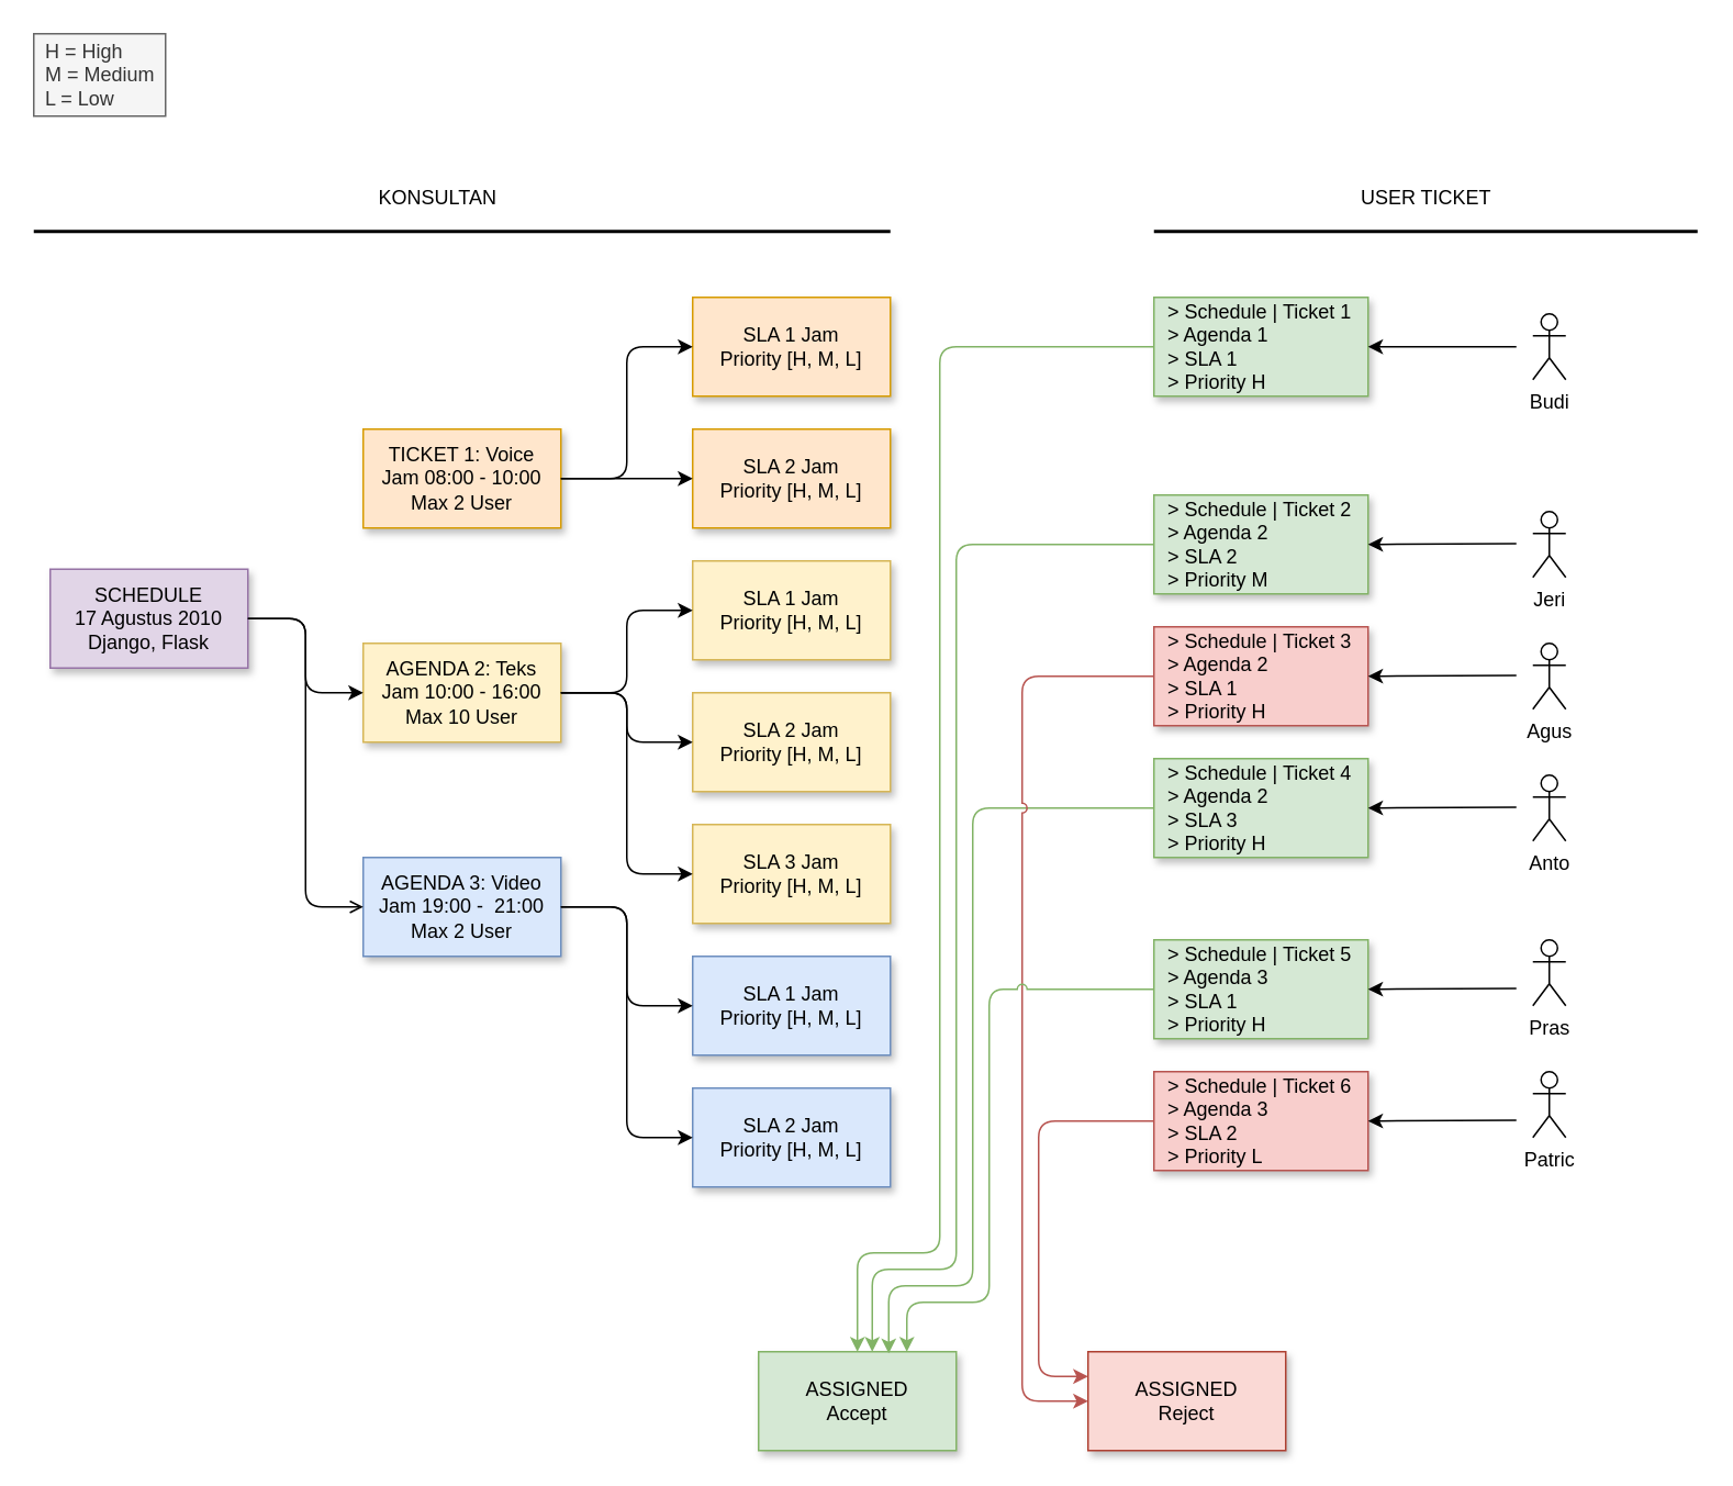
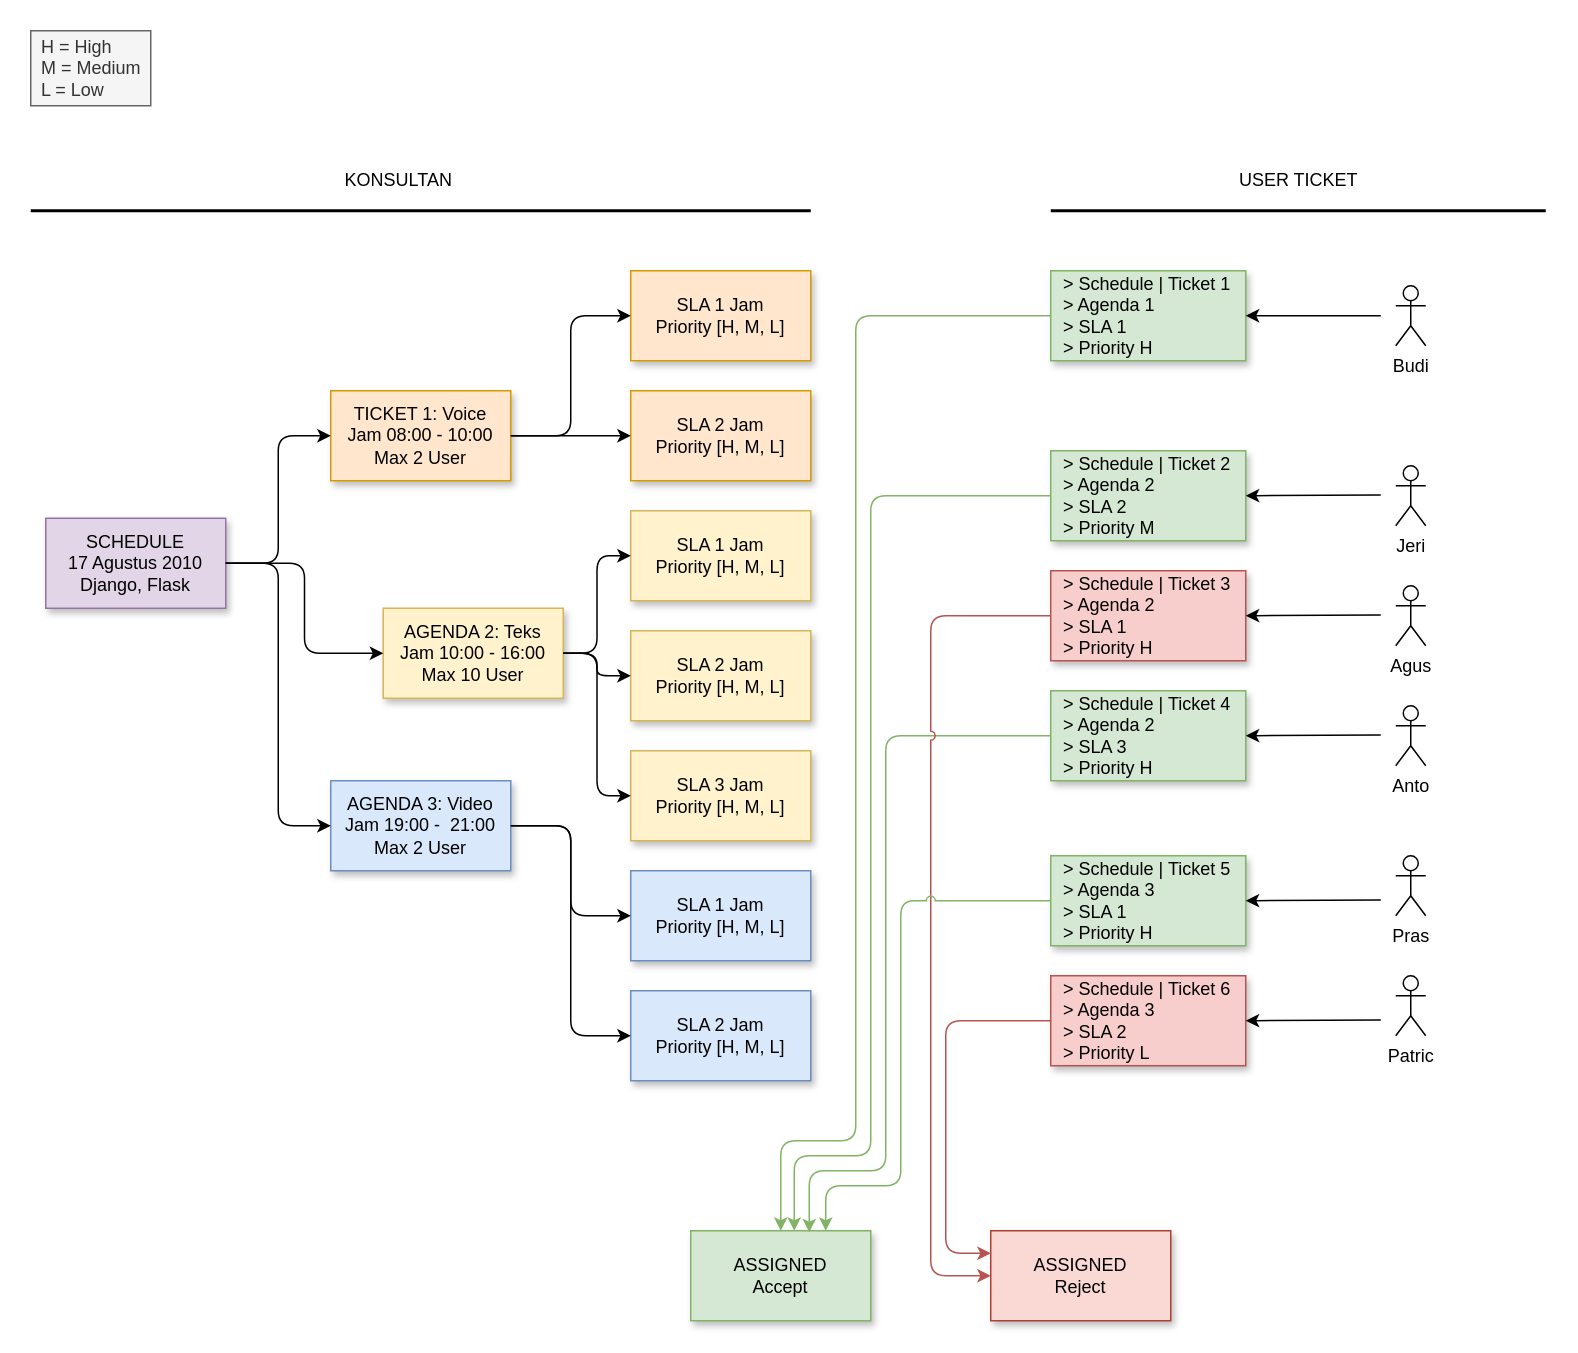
+ <mxCell id="8" value="" style="endArrow=classic;html=1;exitX=1;exitY=0.5;exitDx=0;exitDy=0;entryX=0;entryY=0.5;entryDx=0;entryDy=0;edgeStyle=orthogonalEdgeStyle;sketch=0;shadow=0;labelBackgroundColor=none;" edge="1" parent="1" source="2" target="3"><mxGeometry width="50" height="50" relative="1" as="geometry"><mxPoint x="180" y="410" as="sourcePoint" /><mxPoint x="230" y="360" as="targetPoint" /></mxGeometry></mxCell>
- <mxCell id="4" value="AGENDA 2: Teks&lt;br&gt;Jam 10:00 - 16:00&lt;br&gt;Max 10 User" style="rounded=0;whiteSpace=wrap;html=1;fillColor=#fff2cc;strokeColor=#d6b656;sketch=0;shadow=1;labelBackgroundColor=none;" vertex="1" parent="1"><mxGeometry x="220" y="390" width="120" height="60" as="geometry" /></mxCell>
+ <mxCell id="4" value="AGENDA 2: Teks&lt;br&gt;Jam 10:00 - 16:00&lt;br&gt;Max 10 User" style="rounded=0;whiteSpace=wrap;html=1;fillColor=#fff2cc;strokeColor=#d6b656;sketch=0;shadow=1;labelBackgroundColor=none;" vertex="1" parent="1"><mxGeometry x="255" y="405" width="120" height="60" as="geometry" /></mxCell>
- <mxCell id="10" value="" style="endArrow=open;html=1;exitX=1;exitY=0.5;exitDx=0;exitDy=0;entryX=0;entryY=0.5;entryDx=0;entryDy=0;edgeStyle=orthogonalEdgeStyle;sketch=0;shadow=0;labelBackgroundColor=none;" edge="1" parent="1" source="2" target="5"><mxGeometry width="50" height="50" relative="1" as="geometry"><mxPoint x="170" y="500" as="sourcePoint" /><mxPoint x="220" y="450" as="targetPoint" /></mxGeometry></mxCell>
+ <mxCell id="10" value="" style="endArrow=classic;html=1;exitX=1;exitY=0.5;exitDx=0;exitDy=0;entryX=0;entryY=0.5;entryDx=0;entryDy=0;edgeStyle=orthogonalEdgeStyle;sketch=0;shadow=0;labelBackgroundColor=none;" edge="1" parent="1" source="2" target="5"><mxGeometry width="50" height="50" relative="1" as="geometry"><mxPoint x="170" y="500" as="sourcePoint" /><mxPoint x="220" y="450" as="targetPoint" /></mxGeometry></mxCell>
